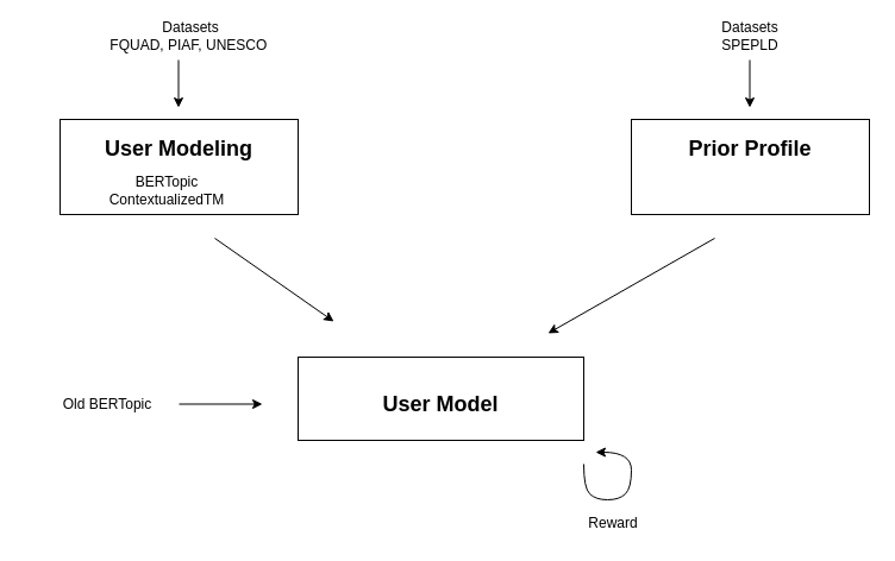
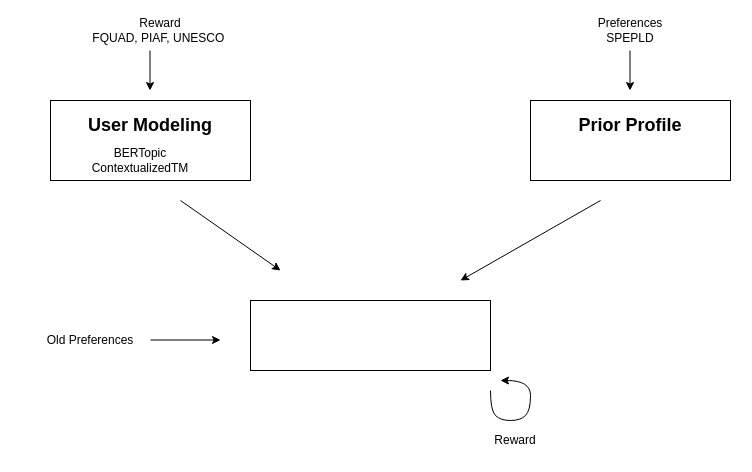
- <mxCell id="8" value="Datasets&lt;br&gt;FQUAD, PIAF, UNESCO&amp;nbsp;" style="text;html=1;strokeColor=none;fillColor=none;align=center;verticalAlign=middle;whiteSpace=wrap;rounded=0;" parent="1" vertex="1"><mxGeometry x="90" y="20" width="140" height="20" as="geometry" /></mxCell>
+ <mxCell id="8" value="Reward&lt;br&gt;FQUAD, PIAF, UNESCO&amp;nbsp;" style="text;html=1;strokeColor=none;fillColor=none;align=center;verticalAlign=middle;whiteSpace=wrap;rounded=0;" parent="1" vertex="1"><mxGeometry x="90" y="20" width="140" height="20" as="geometry" /></mxCell>
- <mxCell id="15" value="Datasets&lt;br&gt;SPEPLD" style="text;html=1;strokeColor=none;fillColor=none;align=center;verticalAlign=middle;whiteSpace=wrap;rounded=0;" parent="1" vertex="1"><mxGeometry x="560" y="20" width="140" height="20" as="geometry" /></mxCell>
+ <mxCell id="15" value="Preferences&lt;br&gt;SPEPLD" style="text;html=1;strokeColor=none;fillColor=none;align=center;verticalAlign=middle;whiteSpace=wrap;rounded=0;" parent="1" vertex="1"><mxGeometry x="560" y="20" width="140" height="20" as="geometry" /></mxCell>
- <mxCell id="10" value="Old BERTopic" style="text;html=1;strokeColor=none;fillColor=none;align=center;verticalAlign=middle;whiteSpace=wrap;rounded=0;" parent="1" vertex="1"><mxGeometry x="20" y="330" width="140" height="20" as="geometry" /></mxCell>
+ <mxCell id="10" value="Old Preferences" style="text;html=1;strokeColor=none;fillColor=none;align=center;verticalAlign=middle;whiteSpace=wrap;rounded=0;" parent="1" vertex="1"><mxGeometry x="20" y="330" width="140" height="20" as="geometry" /></mxCell>
- <mxCell id="5" value="&lt;b&gt;&lt;font style=&quot;font-size: 18px&quot;&gt;User Model&lt;/font&gt;&lt;/b&gt;" style="text;html=1;strokeColor=none;fillColor=none;align=center;verticalAlign=middle;whiteSpace=wrap;rounded=0;" parent="1" vertex="1"><mxGeometry x="315" y="330" width="110" height="20" as="geometry" /></mxCell>
